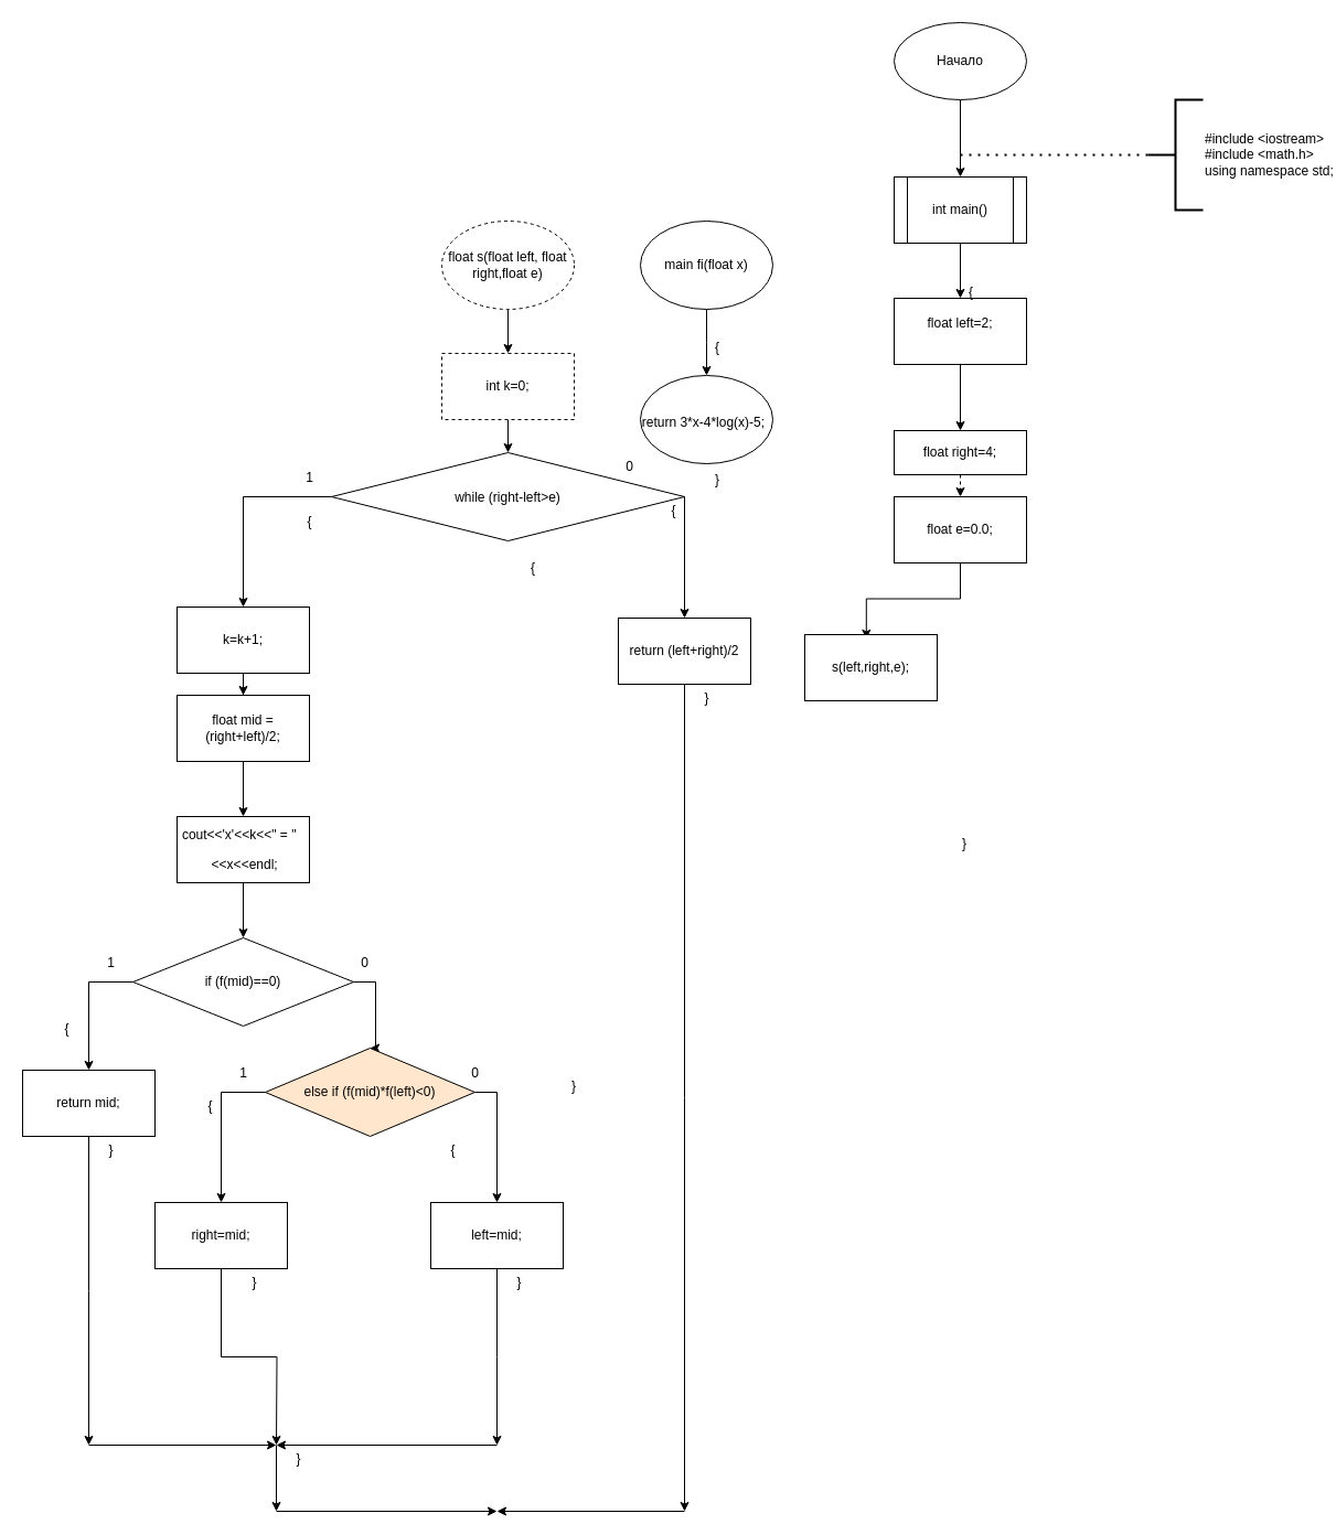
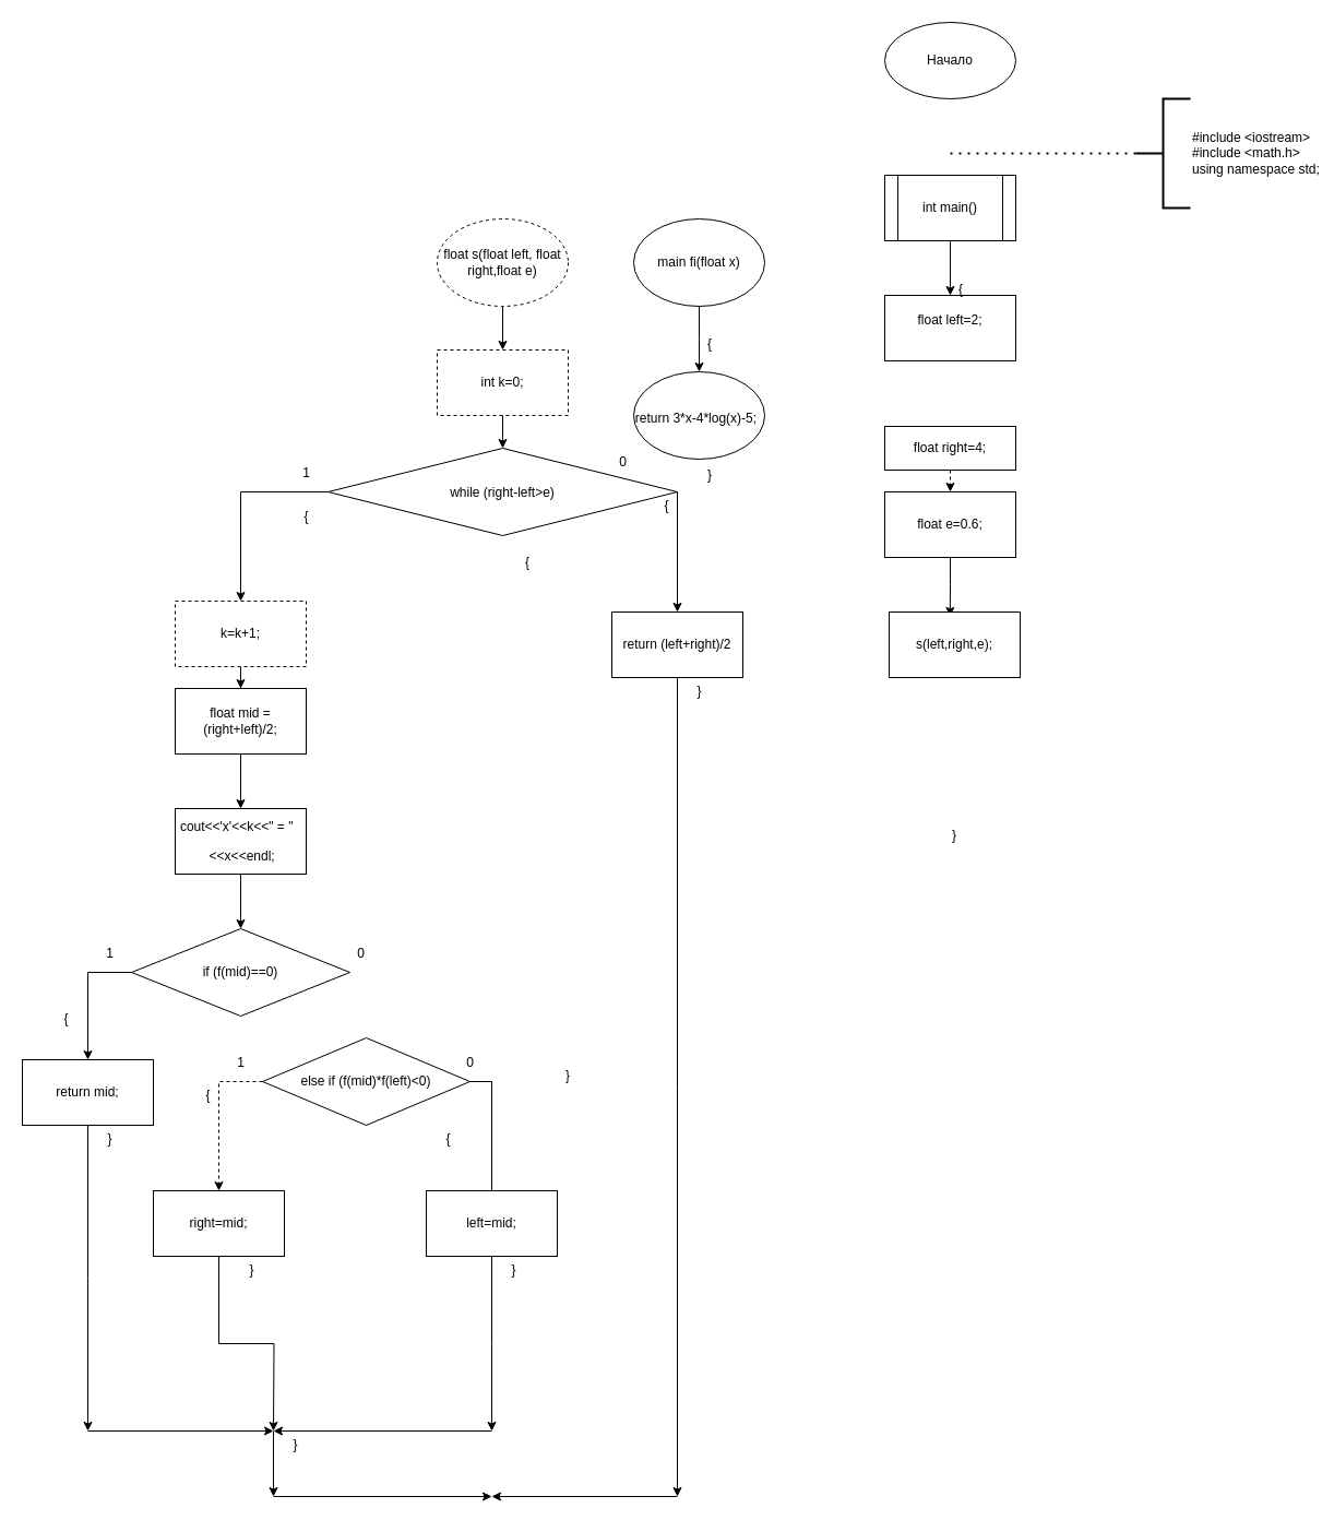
- <mxCell id="2" style="edgeStyle=orthogonalEdgeStyle;rounded=0;orthogonalLoop=1;jettySize=auto;html=1;entryX=0.5;entryY=0;entryDx=0;entryDy=0;" parent="1" source="3" target="6" edge="1"><mxGeometry relative="1" as="geometry" /></mxCell>
- <mxCell id="8" style="edgeStyle=orthogonalEdgeStyle;rounded=0;orthogonalLoop=1;jettySize=auto;html=1;entryX=0.5;entryY=0;entryDx=0;entryDy=0;" parent="1" source="9" target="13" edge="1"><mxGeometry relative="1" as="geometry" /></mxCell>
- <mxCell id="29" value="float e=0.0;" style="rounded=0;whiteSpace=wrap;html=1;" vertex="1" parent="1"><mxGeometry x="810" y="450" width="120" height="60" as="geometry" /></mxCell>
+ <mxCell id="29" value="float e=0.6;" style="rounded=0;whiteSpace=wrap;html=1;" vertex="1" parent="1"><mxGeometry x="810" y="450" width="120" height="60" as="geometry" /></mxCell>
- <mxCell id="18" value="k=k+1;" style="rounded=0;whiteSpace=wrap;html=1;" parent="1" vertex="1"><mxGeometry x="160" y="550" width="120" height="60" as="geometry" /></mxCell>
+ <mxCell id="18" value="k=k+1;" style="rounded=0;whiteSpace=wrap;html=1;dashed=1;" parent="1" vertex="1"><mxGeometry x="160" y="550" width="120" height="60" as="geometry" /></mxCell>
- <mxCell id="30" value="s(left,right,e);" style="rounded=0;whiteSpace=wrap;html=1;" vertex="1" parent="1"><mxGeometry x="729" y="575" width="120" height="60" as="geometry" /></mxCell>
+ <mxCell id="30" value="s(left,right,e);" style="rounded=0;whiteSpace=wrap;html=1;" vertex="1" parent="1"><mxGeometry x="814" y="560" width="120" height="60" as="geometry" /></mxCell>
- <mxCell id="40" style="edgeStyle=orthogonalEdgeStyle;rounded=0;orthogonalLoop=1;jettySize=auto;html=1;exitX=1;exitY=0.5;exitDx=0;exitDy=0;" edge="1" parent="1" source="41" target="46"><mxGeometry relative="1" as="geometry" /></mxCell>
- <mxCell id="46" value="else if (f(mid)*f(left)&amp;lt;0)" style="rhombus;whiteSpace=wrap;html=1;fillColor=#ffe6cc;" vertex="1" parent="1"><mxGeometry x="240" y="950" width="190" height="80" as="geometry" /></mxCell>
+ <mxCell id="46" value="else if (f(mid)*f(left)&amp;lt;0)" style="rhombus;whiteSpace=wrap;html=1;" vertex="1" parent="1"><mxGeometry x="240" y="950" width="190" height="80" as="geometry" /></mxCell>
- <mxCell id="44" style="edgeStyle=orthogonalEdgeStyle;rounded=0;orthogonalLoop=1;jettySize=auto;html=1;exitX=0;exitY=0.5;exitDx=0;exitDy=0;" edge="1" parent="1" source="46" target="48"><mxGeometry relative="1" as="geometry" /></mxCell>
+ <mxCell id="44" style="edgeStyle=orthogonalEdgeStyle;rounded=0;orthogonalLoop=1;jettySize=auto;html=1;exitX=0;exitY=0.5;exitDx=0;exitDy=0;dashed=1;" edge="1" parent="1" source="46" target="48"><mxGeometry relative="1" as="geometry" /></mxCell>
- <mxCell id="45" style="edgeStyle=orthogonalEdgeStyle;rounded=0;orthogonalLoop=1;jettySize=auto;html=1;exitX=1;exitY=0.5;exitDx=0;exitDy=0;" edge="1" parent="1" source="46" target="50"><mxGeometry relative="1" as="geometry" /></mxCell>
+ <mxCell id="45" style="edgeStyle=orthogonalEdgeStyle;rounded=0;orthogonalLoop=1;jettySize=auto;html=1;exitX=1;exitY=0.5;exitDx=0;exitDy=0;endArrow=none;" edge="1" parent="1" source="46" target="50"><mxGeometry relative="1" as="geometry" /></mxCell>
